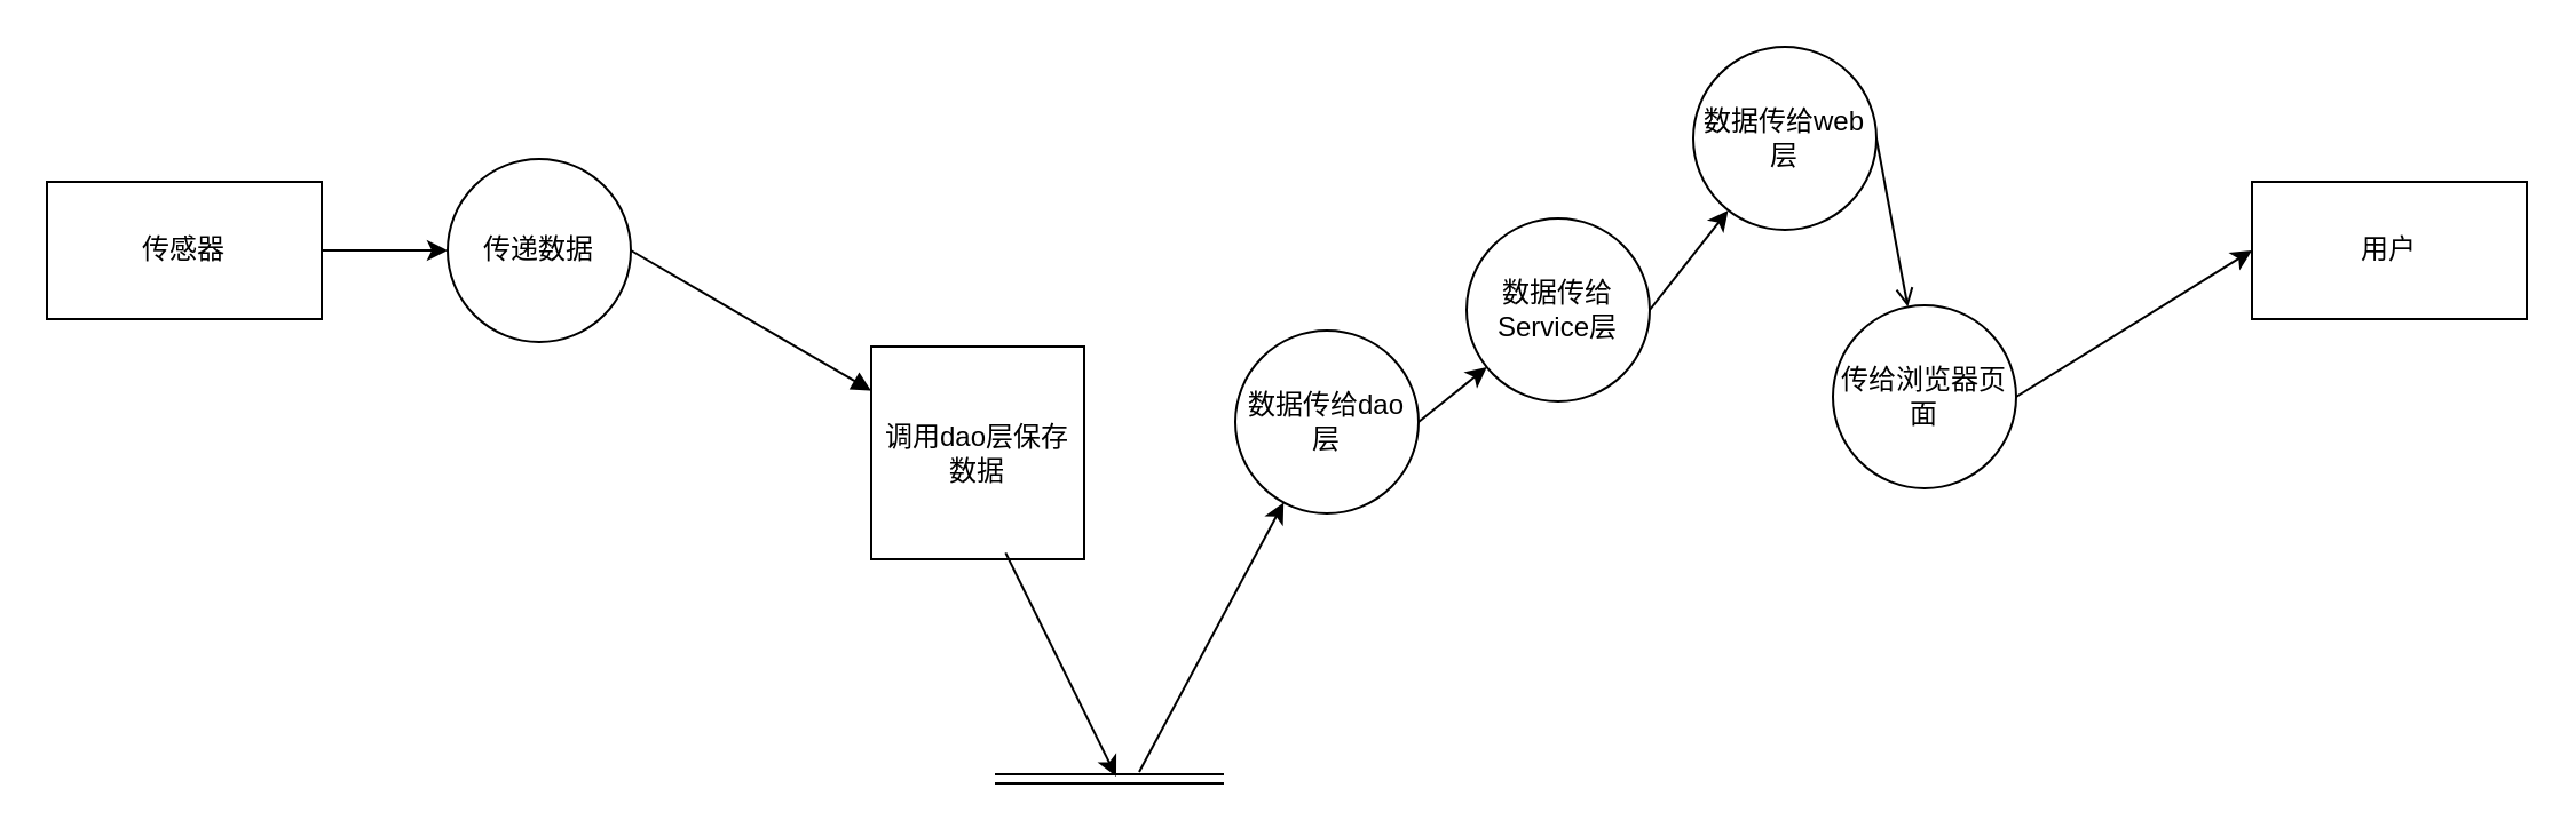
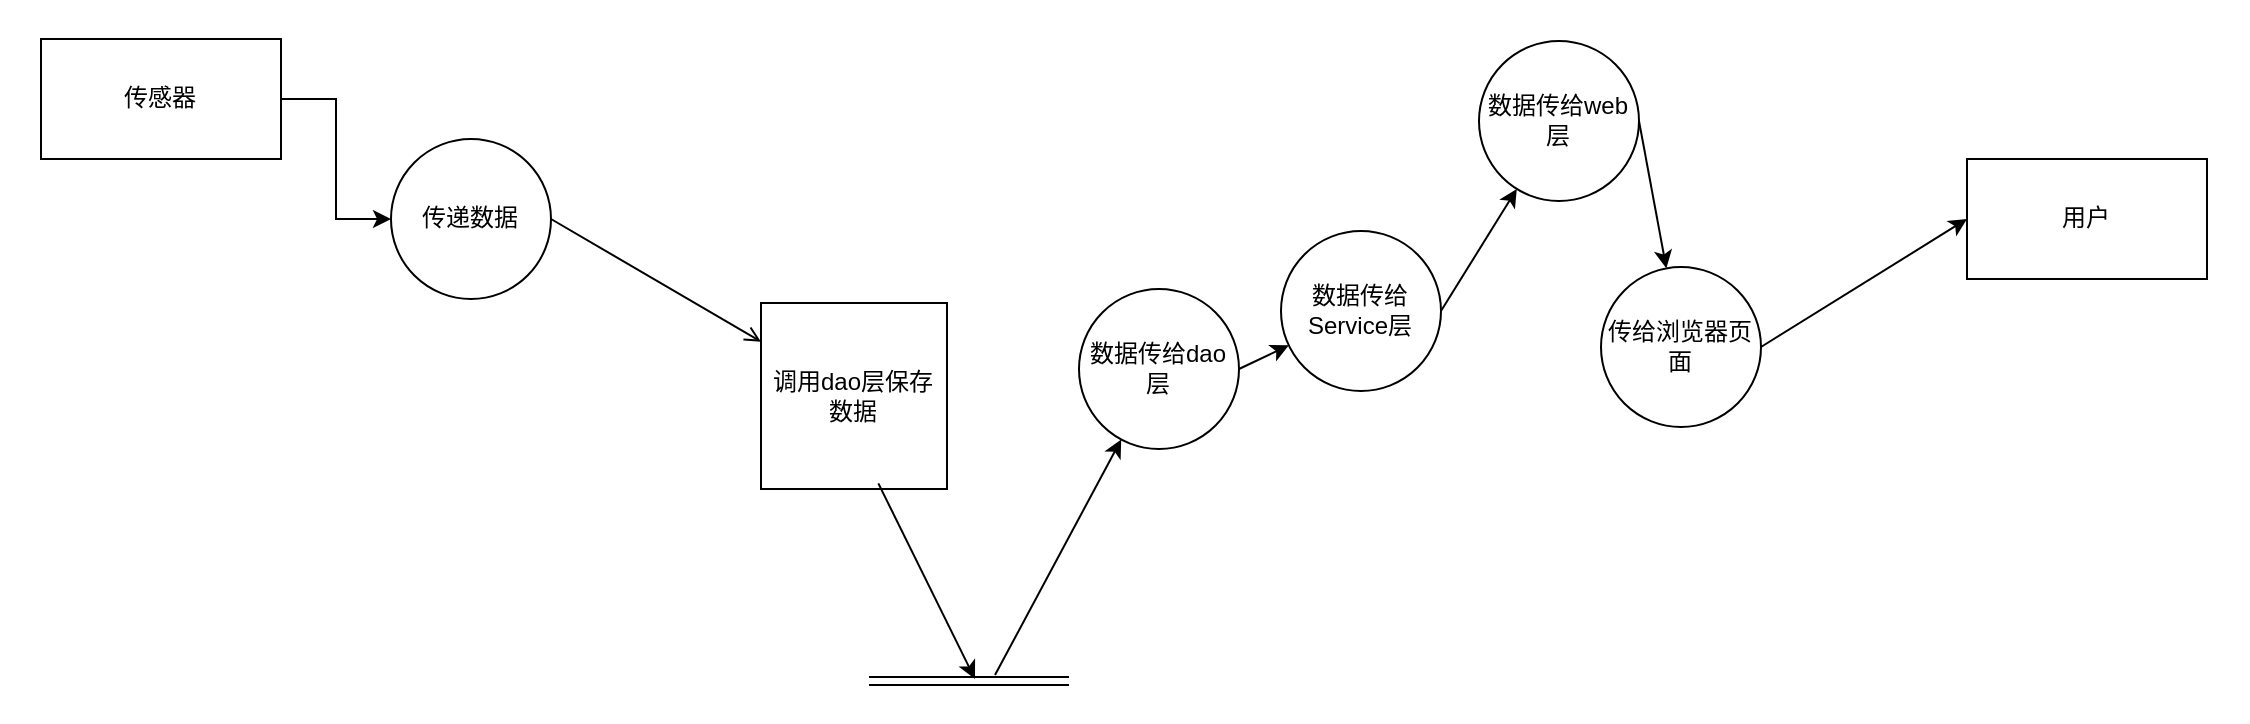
- <mxCell id="4" value="传感器" style="rounded=0;whiteSpace=wrap;html=1;" vertex="1" parent="1"><mxGeometry x="20" y="79" width="120" height="60" as="geometry" /></mxCell>
+ <mxCell id="4" value="传感器" style="rounded=0;whiteSpace=wrap;html=1;" vertex="1" parent="1"><mxGeometry x="20" y="19" width="120" height="60" as="geometry" /></mxCell>
- <mxCell id="16" value="" style="endArrow=open;html=1;exitX=1;exitY=0.5;exitDx=0;exitDy=0;" edge="1" parent="1" source="15" target="17"><mxGeometry width="50" height="50" relative="1" as="geometry"><mxPoint x="861" y="-22" as="sourcePoint" /><mxPoint x="840" y="173" as="targetPoint" /></mxGeometry></mxCell>
+ <mxCell id="16" value="" style="endArrow=classic;html=1;exitX=1;exitY=0.5;exitDx=0;exitDy=0;" edge="1" parent="1" source="15" target="17"><mxGeometry width="50" height="50" relative="1" as="geometry"><mxPoint x="861" y="-22" as="sourcePoint" /><mxPoint x="840" y="173" as="targetPoint" /></mxGeometry></mxCell>
- <mxCell id="13" value="数据传给Service层" style="ellipse;whiteSpace=wrap;html=1;aspect=fixed;" vertex="1" parent="1"><mxGeometry x="640" y="95" width="80" height="80" as="geometry" /></mxCell>
+ <mxCell id="13" value="数据传给Service层" style="ellipse;whiteSpace=wrap;html=1;aspect=fixed;" vertex="1" parent="1"><mxGeometry x="640" y="115" width="80" height="80" as="geometry" /></mxCell>
- <mxCell id="6" value="" style="endArrow=block;endFill=1;endSize=6;html=1;exitX=1;exitY=0.5;exitDx=0;exitDy=0;" edge="1" parent="1" source="10" target="7"><mxGeometry width="100" relative="1" as="geometry"><mxPoint x="340" y="109" as="sourcePoint" /><mxPoint x="379" y="167" as="targetPoint" /></mxGeometry></mxCell>
+ <mxCell id="6" value="" style="endArrow=open;endFill=1;endSize=6;html=1;exitX=1;exitY=0.5;exitDx=0;exitDy=0;" edge="1" parent="1" source="10" target="7"><mxGeometry width="100" relative="1" as="geometry"><mxPoint x="340" y="109" as="sourcePoint" /><mxPoint x="379" y="167" as="targetPoint" /></mxGeometry></mxCell>
